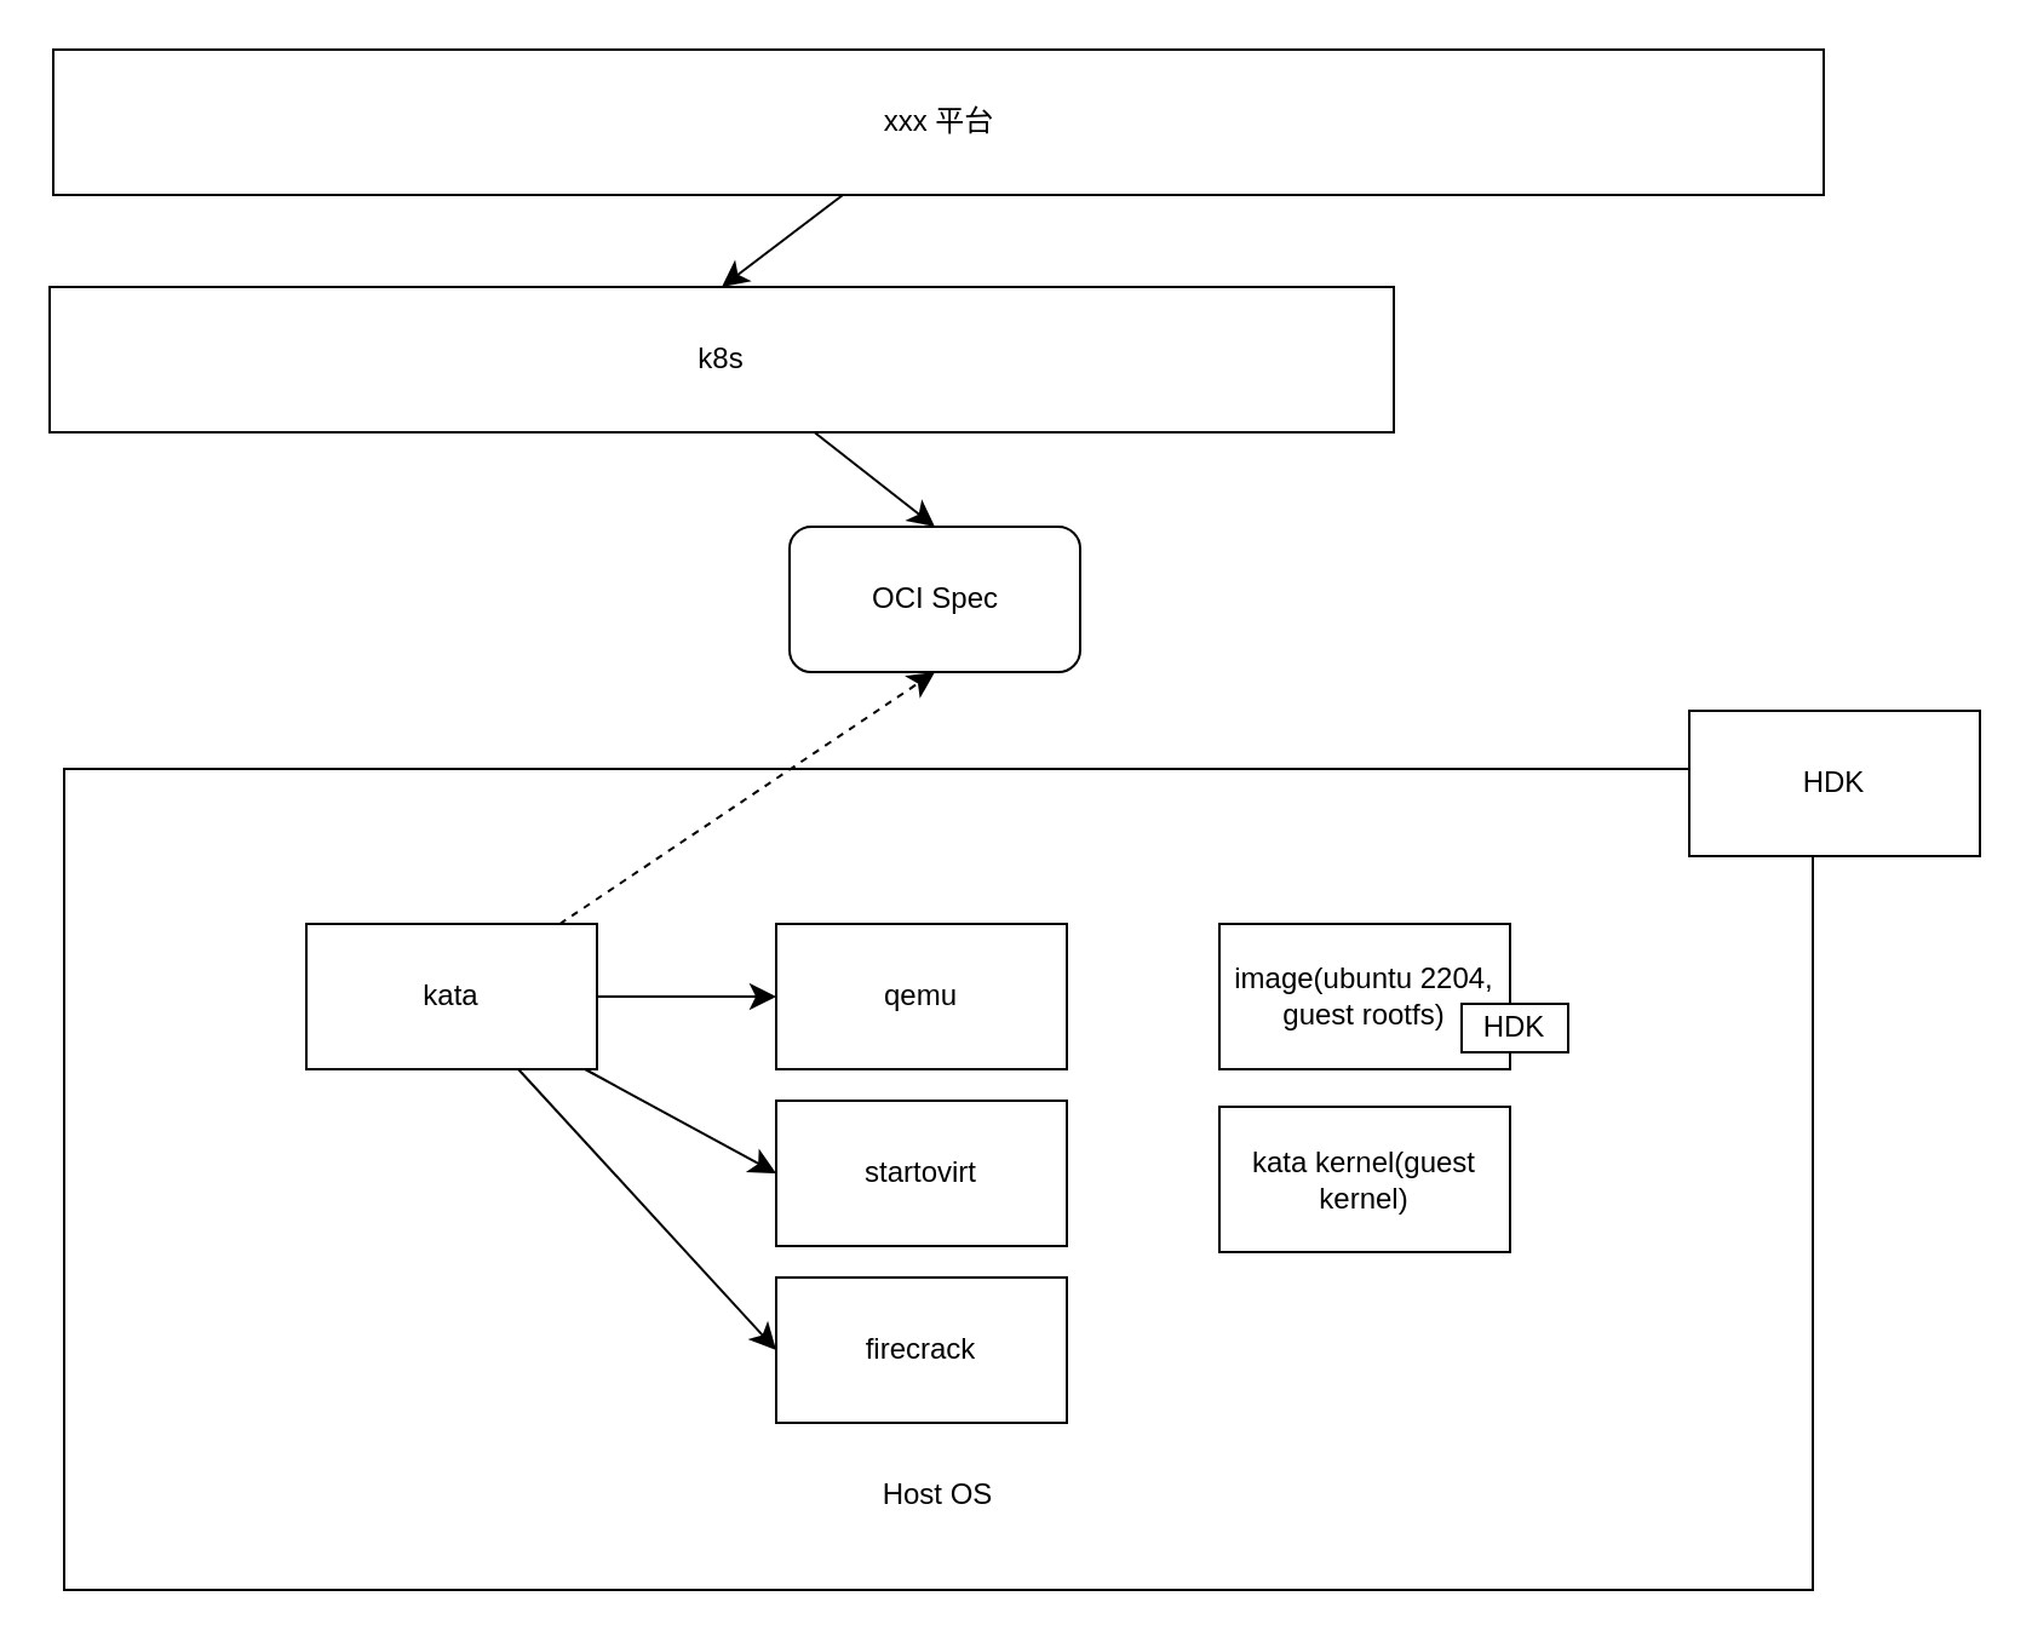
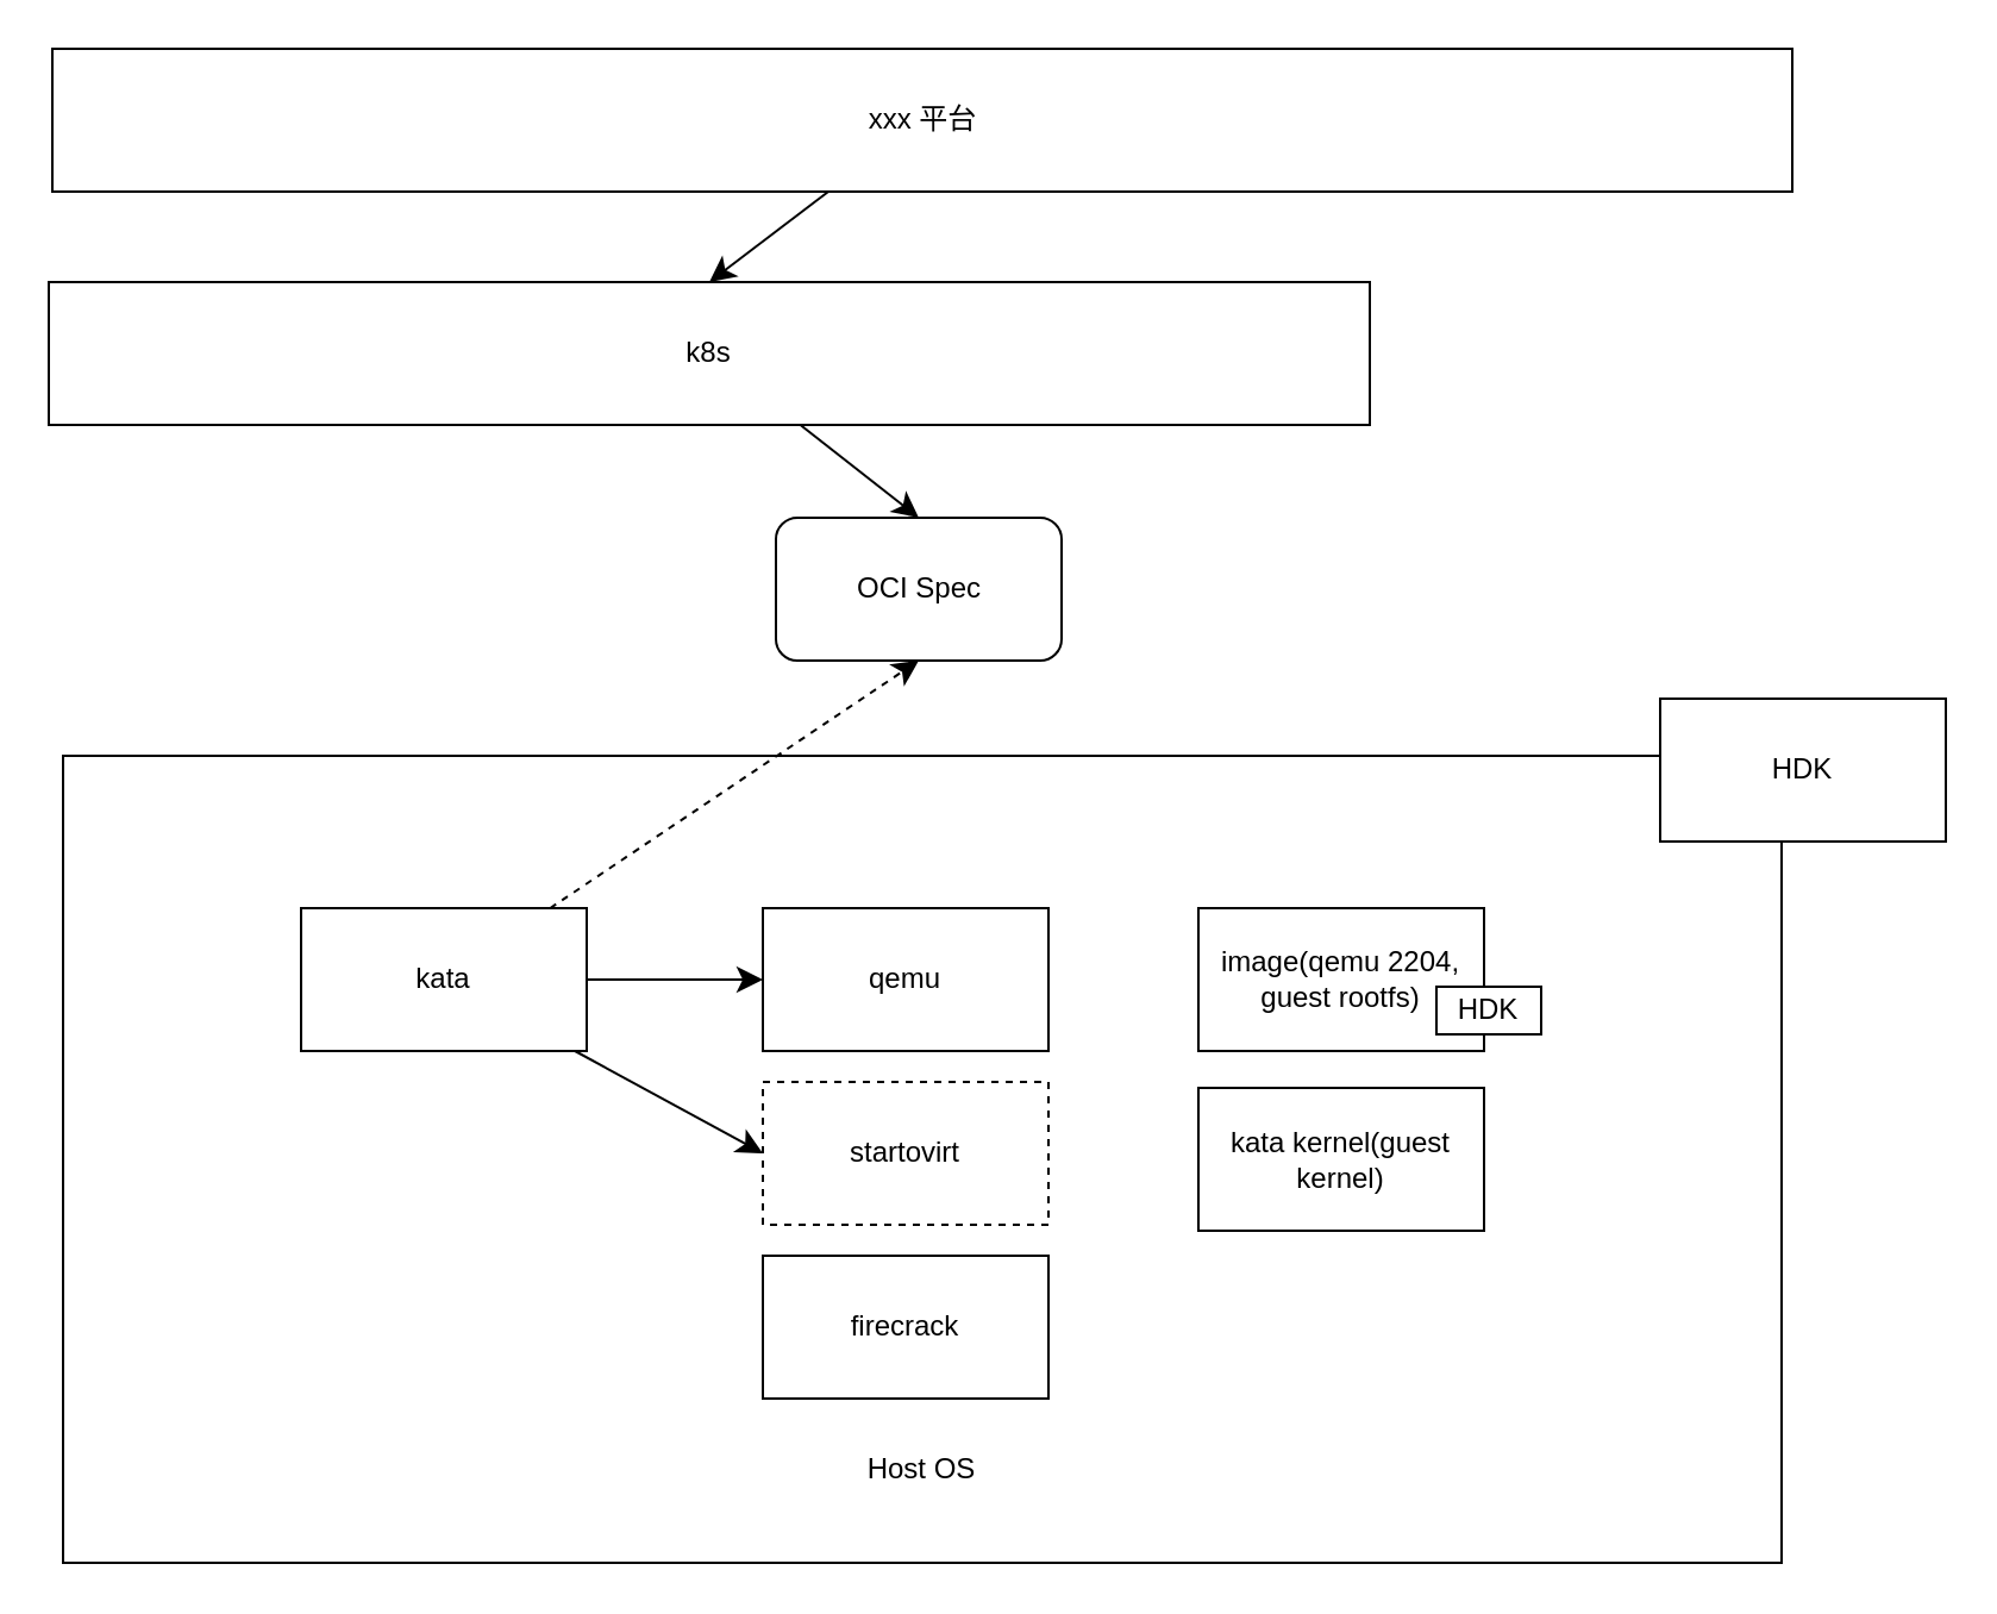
- <mxCell id="9" value="image(ubuntu 2204, guest rootfs)" style="rounded=0;whiteSpace=wrap;html=1;" vertex="1" parent="1"><mxGeometry x="503" y="381" width="120" height="60" as="geometry" /></mxCell>
+ <mxCell id="9" value="image(qemu 2204, guest rootfs)" style="rounded=0;whiteSpace=wrap;html=1;" vertex="1" parent="1"><mxGeometry x="503" y="381" width="120" height="60" as="geometry" /></mxCell>
- <mxCell id="16" value="startovirt" style="rounded=0;whiteSpace=wrap;html=1;" vertex="1" parent="1"><mxGeometry x="320" y="454" width="120" height="60" as="geometry" /></mxCell>
+ <mxCell id="16" value="startovirt" style="rounded=0;whiteSpace=wrap;html=1;dashed=1;" vertex="1" parent="1"><mxGeometry x="320" y="454" width="120" height="60" as="geometry" /></mxCell>
- <mxCell id="7" style="edgeStyle=none;curved=1;rounded=0;orthogonalLoop=1;jettySize=auto;html=1;entryX=0;entryY=0.5;entryDx=0;entryDy=0;fontSize=12;startSize=8;endSize=8;" edge="1" parent="1" source="8" target="17"><mxGeometry relative="1" as="geometry" /></mxCell>
